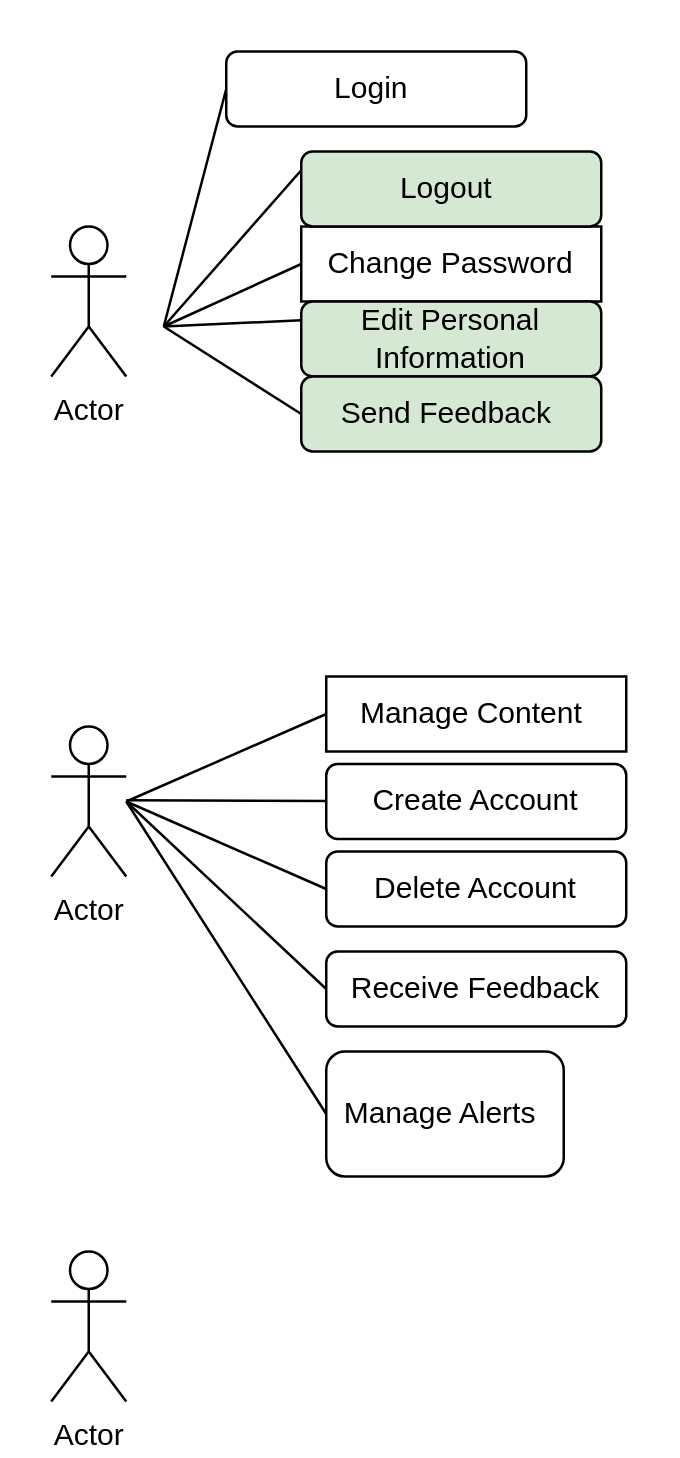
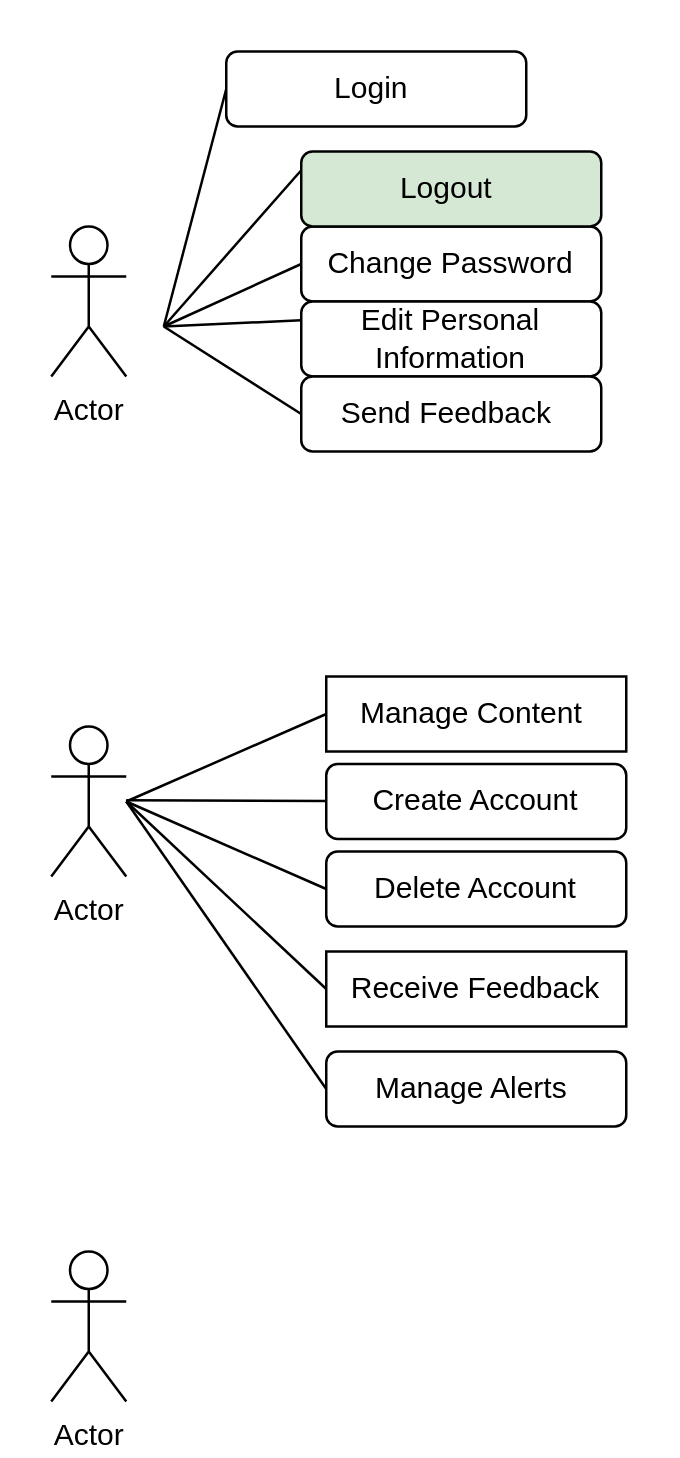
- <mxCell id="19" value="Change Password" style="whiteSpace=wrap;html=1;rounded=0;" vertex="1" parent="1"><mxGeometry x="120" y="90" width="120" height="30" as="geometry" /></mxCell>
+ <mxCell id="19" value="Change Password" style="rounded=1;whiteSpace=wrap;html=1;" vertex="1" parent="1"><mxGeometry x="120" y="90" width="120" height="30" as="geometry" /></mxCell>
- <mxCell id="22" value="Edit Personal Information" style="rounded=1;whiteSpace=wrap;html=1;fillColor=#d5e8d4;" vertex="1" parent="1"><mxGeometry x="120" y="120" width="120" height="30" as="geometry" /></mxCell>
+ <mxCell id="22" value="Edit Personal Information" style="rounded=1;whiteSpace=wrap;html=1;" vertex="1" parent="1"><mxGeometry x="120" y="120" width="120" height="30" as="geometry" /></mxCell>
- <mxCell id="24" value="Send Feedback&amp;nbsp;" style="rounded=1;whiteSpace=wrap;html=1;fillColor=#d5e8d4;" vertex="1" parent="1"><mxGeometry x="120" y="150" width="120" height="30" as="geometry" /></mxCell>
+ <mxCell id="24" value="Send Feedback&amp;nbsp;" style="rounded=1;whiteSpace=wrap;html=1;" vertex="1" parent="1"><mxGeometry x="120" y="150" width="120" height="30" as="geometry" /></mxCell>
- <mxCell id="12" value="Receive Feedback" style="rounded=1;whiteSpace=wrap;html=1;" vertex="1" parent="1"><mxGeometry x="130" y="380" width="120" height="30" as="geometry" /></mxCell>
+ <mxCell id="12" value="Receive Feedback" style="whiteSpace=wrap;html=1;rounded=0;" vertex="1" parent="1"><mxGeometry x="130" y="380" width="120" height="30" as="geometry" /></mxCell>
- <mxCell id="14" value="Manage Alerts&amp;nbsp;" style="rounded=1;whiteSpace=wrap;html=1;" vertex="1" parent="1"><mxGeometry x="130" y="420" width="95" height="50" as="geometry" /></mxCell>
+ <mxCell id="14" value="Manage Alerts&amp;nbsp;" style="rounded=1;whiteSpace=wrap;html=1;" vertex="1" parent="1"><mxGeometry x="130" y="420" width="120" height="30" as="geometry" /></mxCell>
